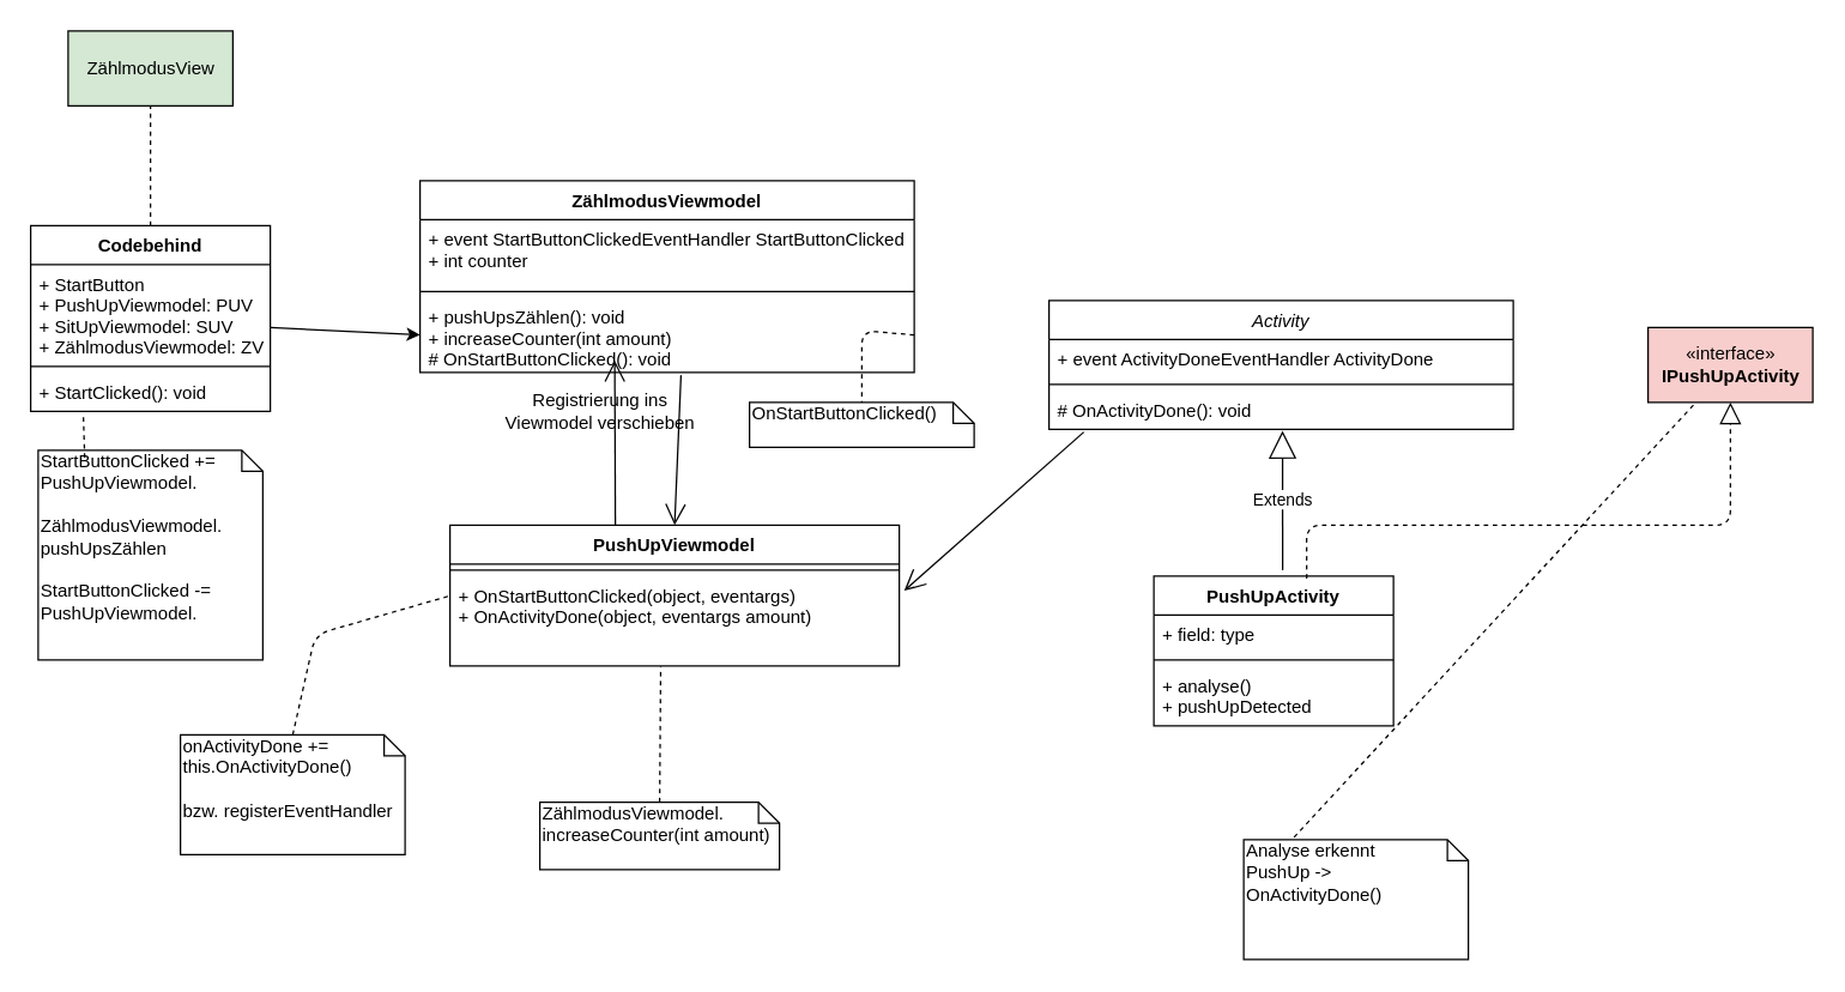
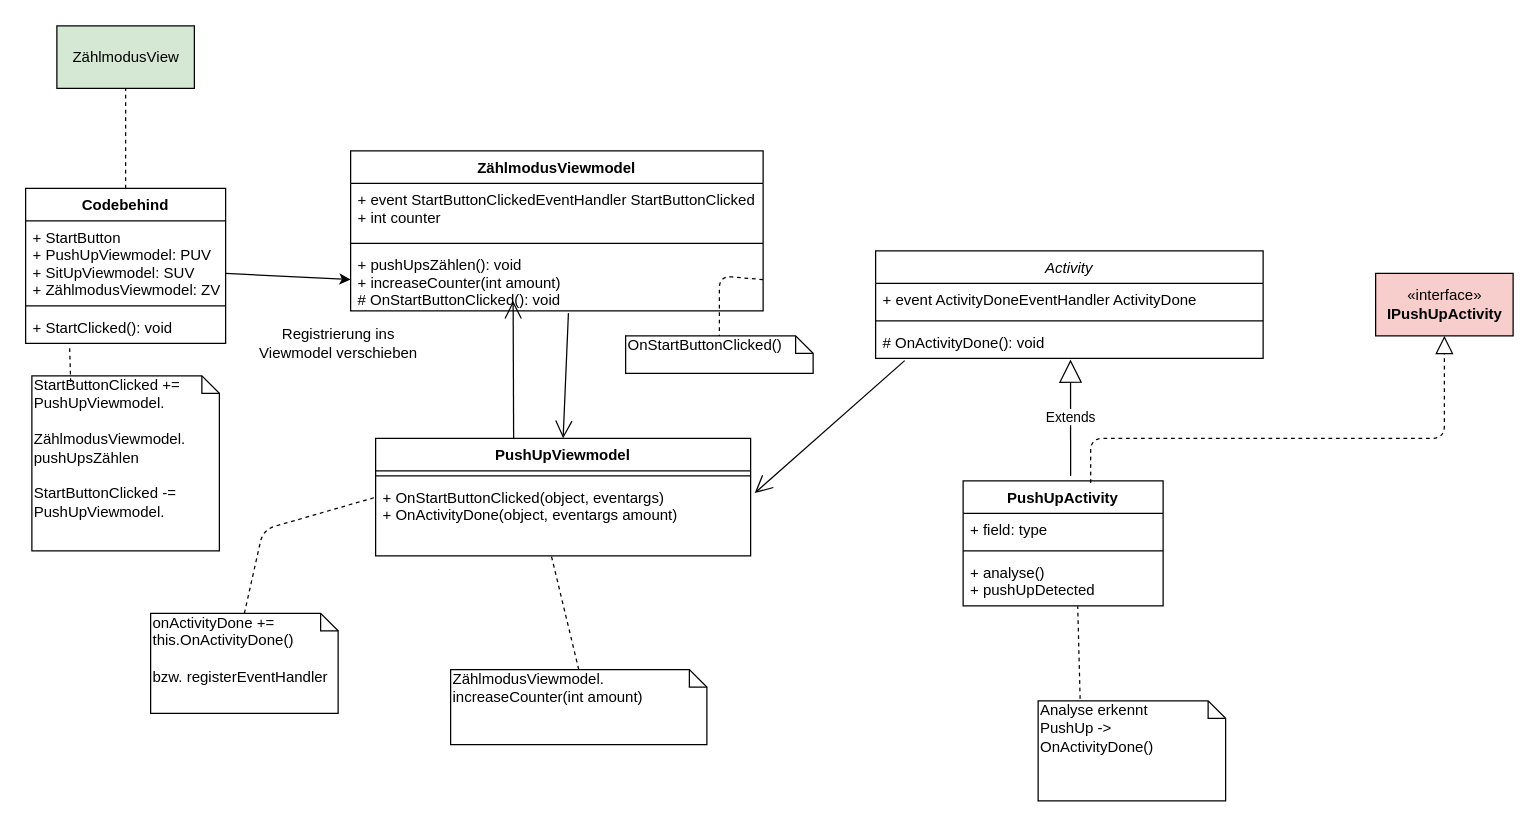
- <mxCell id="40" value="Registrierung ins&lt;br&gt;Viewmodel verschieben" style="text;html=1;align=center;verticalAlign=middle;resizable=0;points=[];;autosize=1;" vertex="1" parent="1"><mxGeometry x="330" y="259" width="140" height="30" as="geometry" /></mxCell>
+ <mxCell id="40" value="Registrierung ins&lt;br&gt;Viewmodel verschieben" style="text;html=1;align=center;verticalAlign=middle;resizable=0;points=[];;autosize=1;" vertex="1" parent="1"><mxGeometry x="200" y="259" width="140" height="30" as="geometry" /></mxCell>
- <mxCell id="33" value="" style="endArrow=none;dashed=1;html=1;exitX=0.224;exitY=-0.02;exitDx=0;exitDy=0;exitPerimeter=0;" edge="1" parent="1" source="32" target="29"><mxGeometry width="50" height="50" relative="1" as="geometry"><mxPoint x="810" y="540" as="sourcePoint" /><mxPoint x="860" y="490" as="targetPoint" /></mxGeometry></mxCell>
+ <mxCell id="33" value="" style="endArrow=none;dashed=1;html=1;entryX=0.573;entryY=1.008;entryDx=0;entryDy=0;entryPerimeter=0;exitX=0.224;exitY=-0.02;exitDx=0;exitDy=0;exitPerimeter=0;" edge="1" parent="1" source="32" target="28"><mxGeometry width="50" height="50" relative="1" as="geometry"><mxPoint x="810" y="540" as="sourcePoint" /><mxPoint x="860" y="490" as="targetPoint" /></mxGeometry></mxCell>
- <mxCell id="36" value="ZählmodusViewmodel.&lt;br&gt;increaseCounter(int amount)" style="shape=note;whiteSpace=wrap;html=1;size=14;verticalAlign=top;align=left;spacingTop=-6;" vertex="1" parent="1"><mxGeometry x="360" y="535" width="160" height="45" as="geometry" /></mxCell>
+ <mxCell id="36" value="ZählmodusViewmodel.&lt;br&gt;increaseCounter(int amount)" style="shape=note;whiteSpace=wrap;html=1;size=14;verticalAlign=top;align=left;spacingTop=-6;" vertex="1" parent="1"><mxGeometry x="360" y="535" width="205" height="60" as="geometry" /></mxCell>
